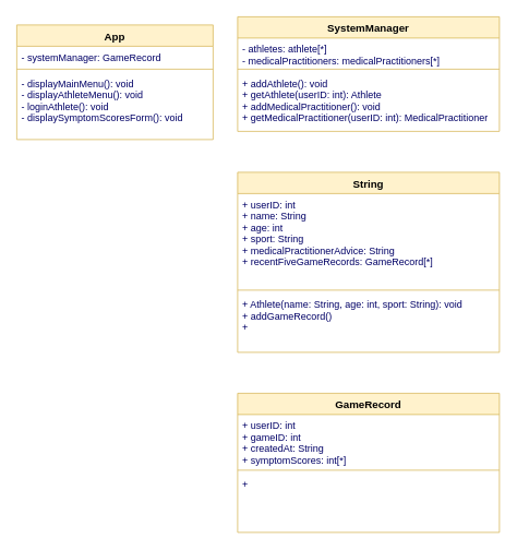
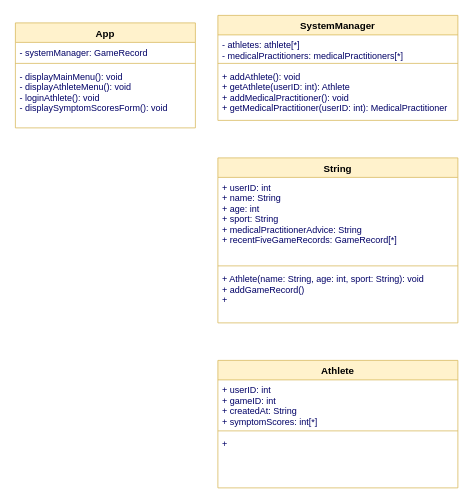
- <mxCell id="14" value="GameRecord" style="swimlane;fontStyle=1;align=center;verticalAlign=top;childLayout=stackLayout;horizontal=1;startSize=26;horizontalStack=0;resizeParent=1;resizeParentMax=0;resizeLast=0;collapsible=1;marginBottom=0;swimlaneFillColor=#ffffff;strokeColor=#d6b656;strokeWidth=1;fillColor=#fff2cc;fontSize=13;" parent="1" vertex="1"><mxGeometry x="290" y="480" width="320" height="170" as="geometry" /></mxCell>
+ <mxCell id="14" value="Athlete" style="swimlane;fontStyle=1;align=center;verticalAlign=top;childLayout=stackLayout;horizontal=1;startSize=26;horizontalStack=0;resizeParent=1;resizeParentMax=0;resizeLast=0;collapsible=1;marginBottom=0;swimlaneFillColor=#ffffff;strokeColor=#d6b656;strokeWidth=1;fillColor=#fff2cc;fontSize=13;" parent="1" vertex="1"><mxGeometry x="290" y="480" width="320" height="170" as="geometry" /></mxCell>
